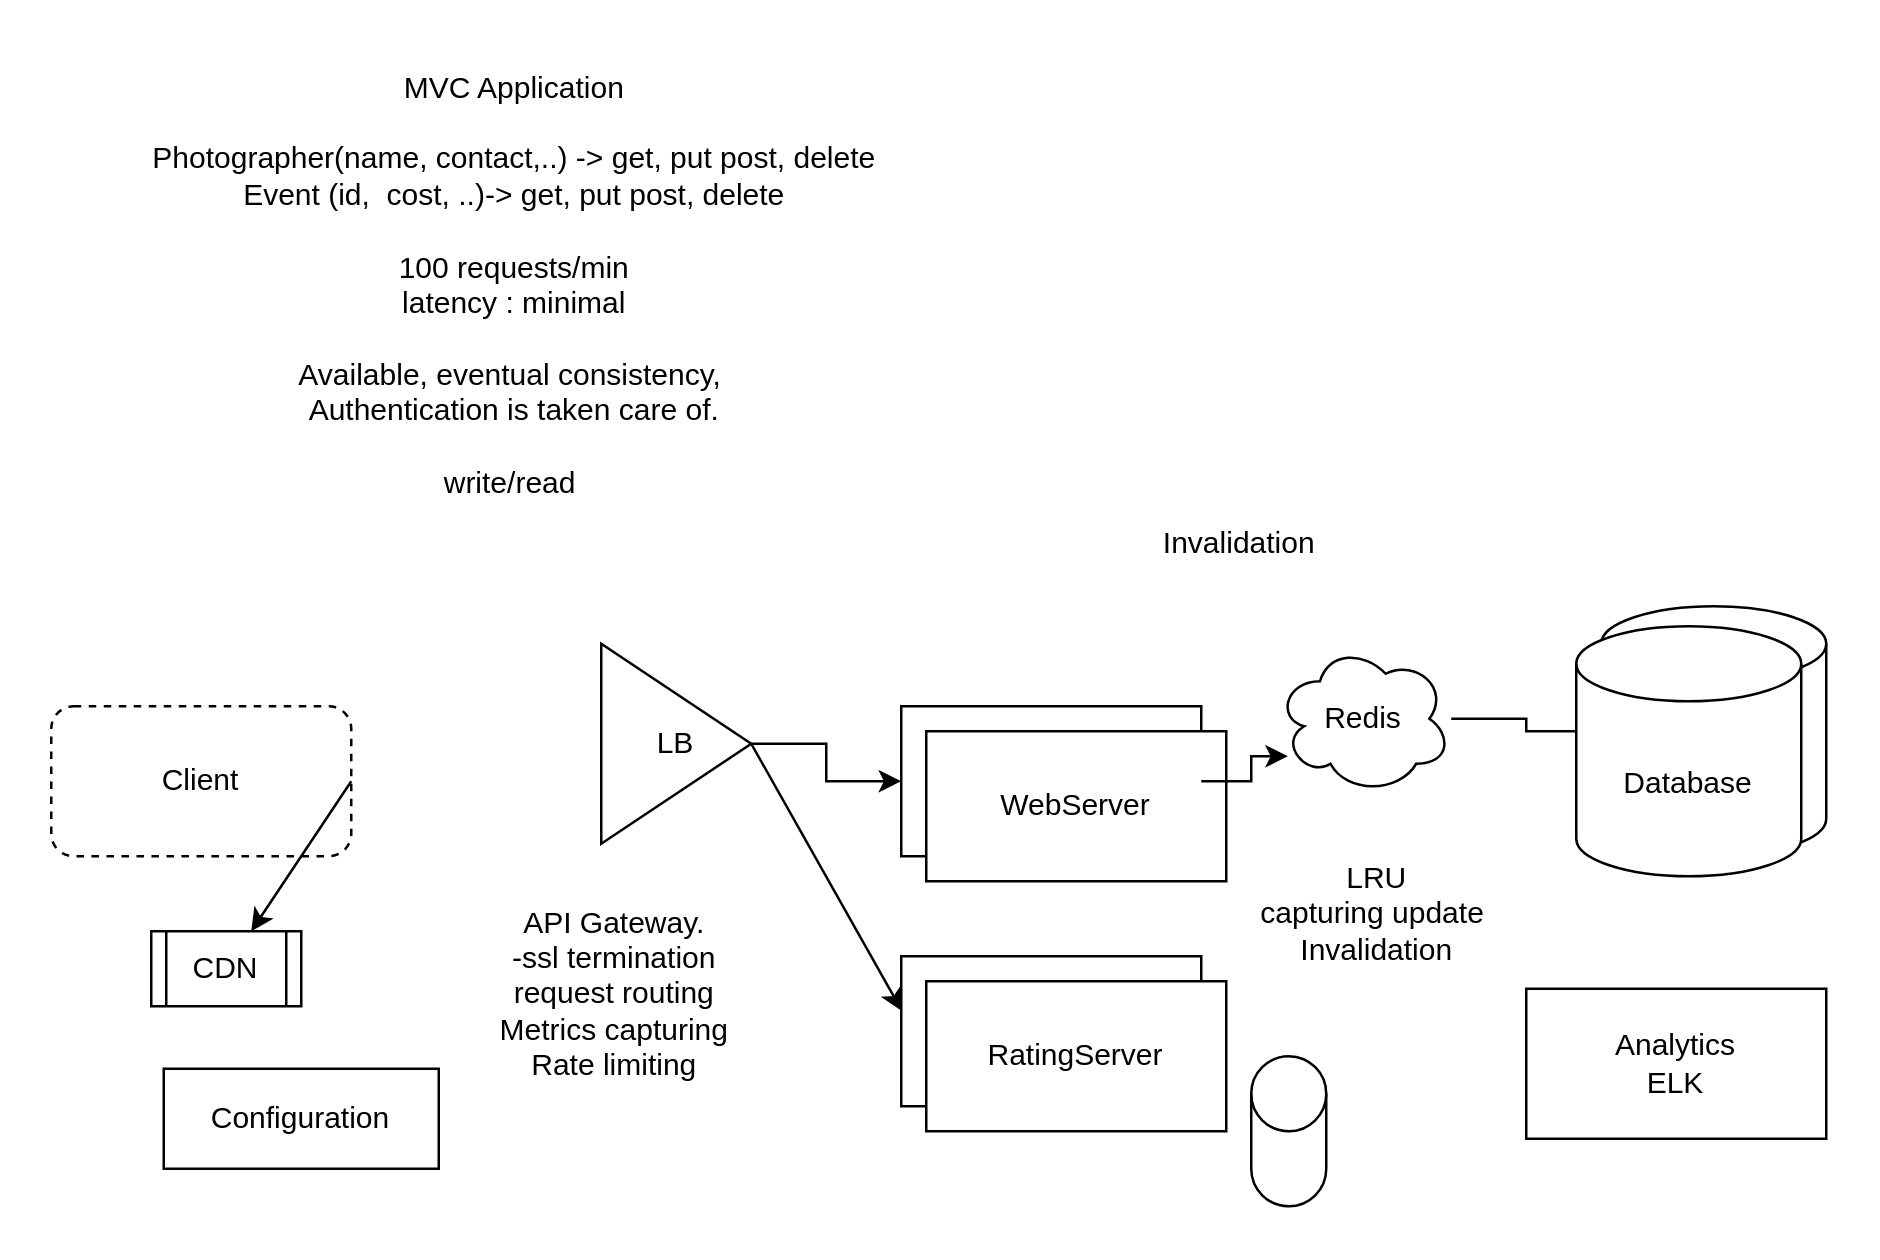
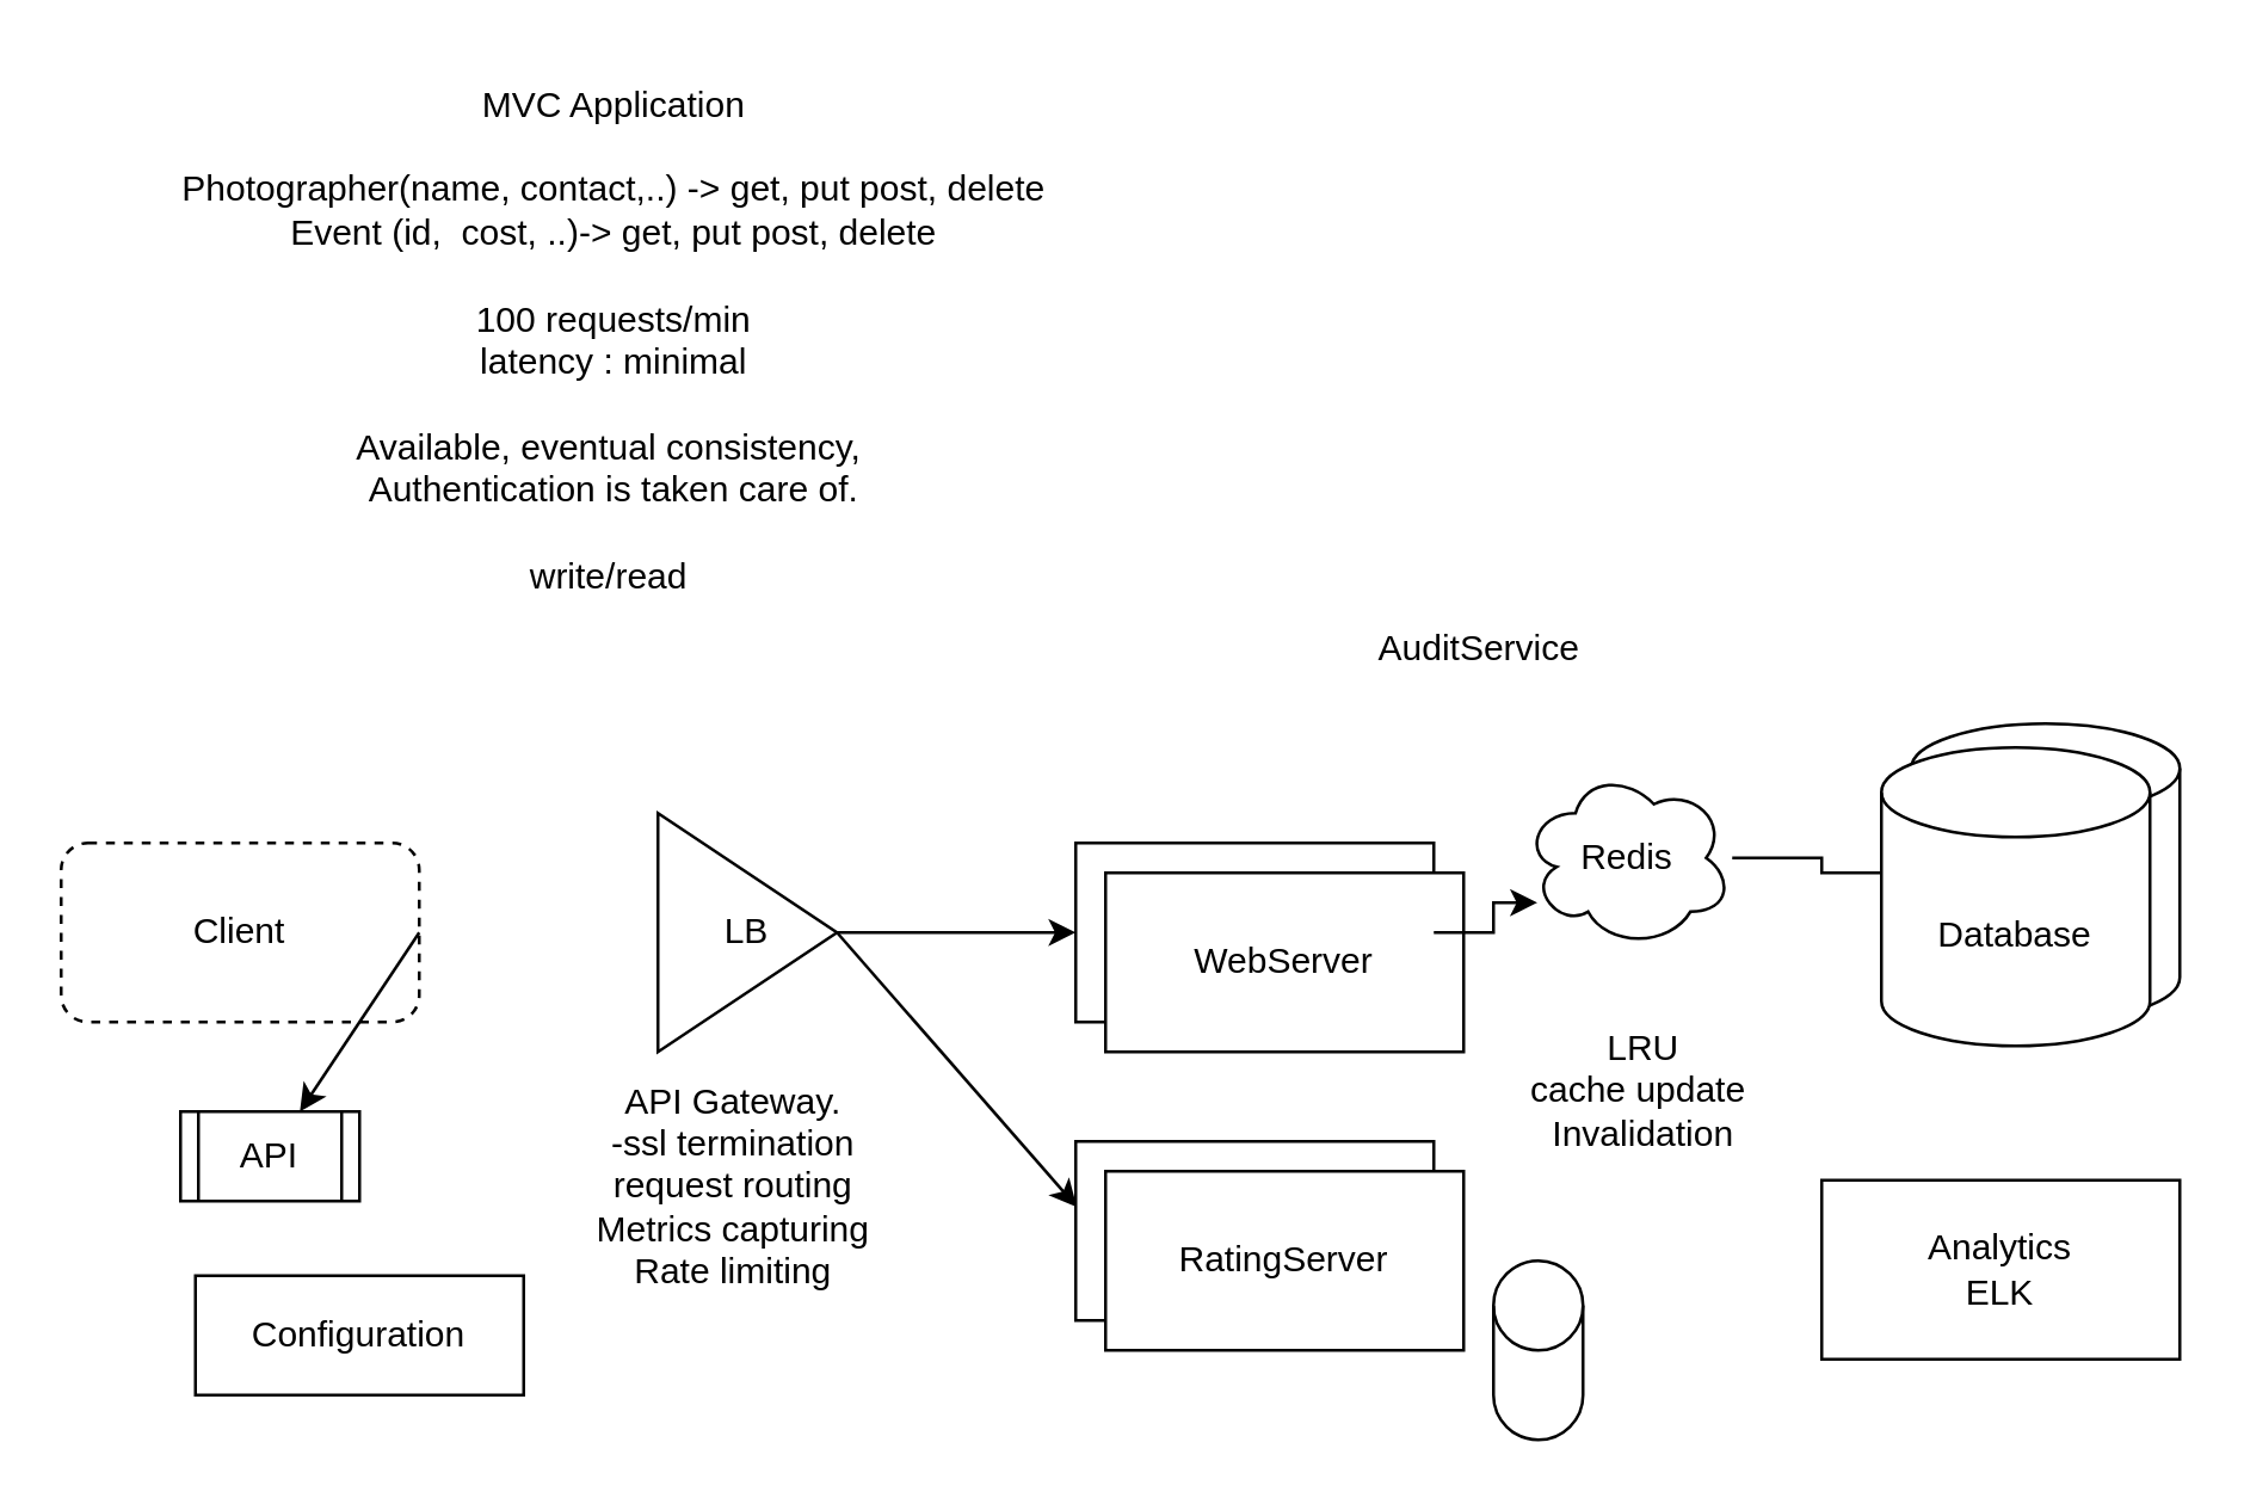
- <mxCell id="23" value="Invalidation" style="text;html=1;align=center;verticalAlign=middle;resizable=0;points=[];autosize=1;strokeColor=none;fillColor=none;" vertex="1" parent="1"><mxGeometry x="450" y="202" width="90" height="30" as="geometry" /></mxCell>
+ <mxCell id="23" value="AuditService" style="text;html=1;align=center;verticalAlign=middle;resizable=0;points=[];autosize=1;strokeColor=none;fillColor=none;" vertex="1" parent="1"><mxGeometry x="450" y="202" width="90" height="30" as="geometry" /></mxCell>
- <mxCell id="7" value="LB" style="triangle;whiteSpace=wrap;html=1;" vertex="1" parent="1"><mxGeometry x="240" y="257" width="60" height="80" as="geometry" /></mxCell>
+ <mxCell id="7" value="LB" style="triangle;whiteSpace=wrap;html=1;" vertex="1" parent="1"><mxGeometry x="220" y="272" width="60" height="80" as="geometry" /></mxCell>
- <mxCell id="15" value="LRU&lt;div&gt;capturing update&amp;nbsp;&lt;/div&gt;&lt;div&gt;Invalidation&lt;/div&gt;" style="text;html=1;align=center;verticalAlign=middle;resizable=0;points=[];autosize=1;strokeColor=none;fillColor=none;" vertex="1" parent="1"><mxGeometry x="500" y="335" width="100" height="60" as="geometry" /></mxCell>
+ <mxCell id="15" value="LRU&lt;div&gt;cache update&amp;nbsp;&lt;/div&gt;&lt;div&gt;Invalidation&lt;/div&gt;" style="text;html=1;align=center;verticalAlign=middle;resizable=0;points=[];autosize=1;strokeColor=none;fillColor=none;" vertex="1" parent="1"><mxGeometry x="500" y="335" width="100" height="60" as="geometry" /></mxCell>
- <mxCell id="16" value="CDN" style="shape=process;whiteSpace=wrap;html=1;backgroundOutline=1;" vertex="1" parent="1"><mxGeometry x="60" y="372" width="60" height="30" as="geometry" /></mxCell>
+ <mxCell id="16" value="API" style="shape=process;whiteSpace=wrap;html=1;backgroundOutline=1;" vertex="1" parent="1"><mxGeometry x="60" y="372" width="60" height="30" as="geometry" /></mxCell>
